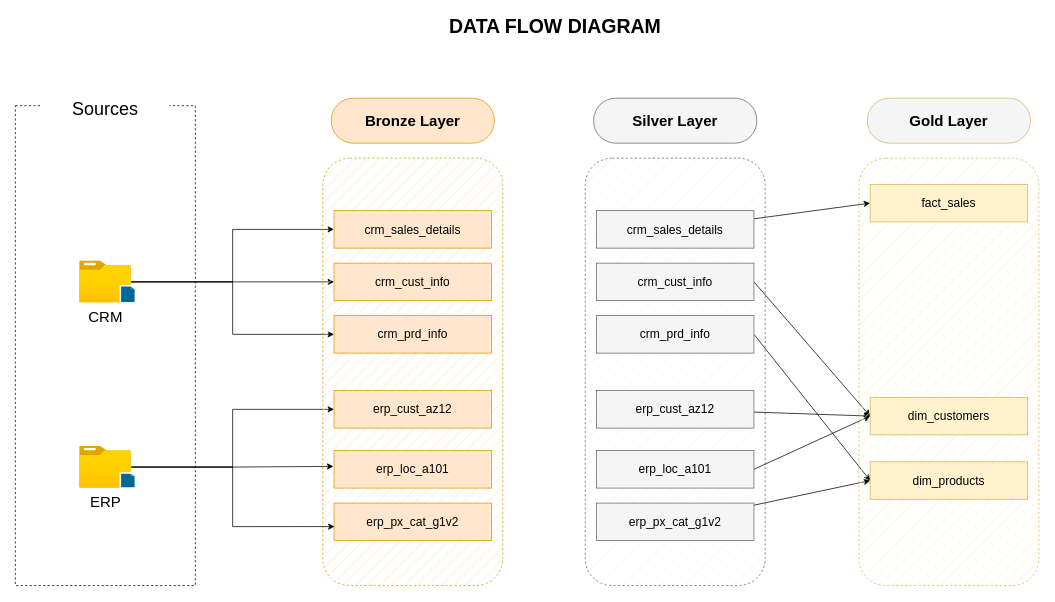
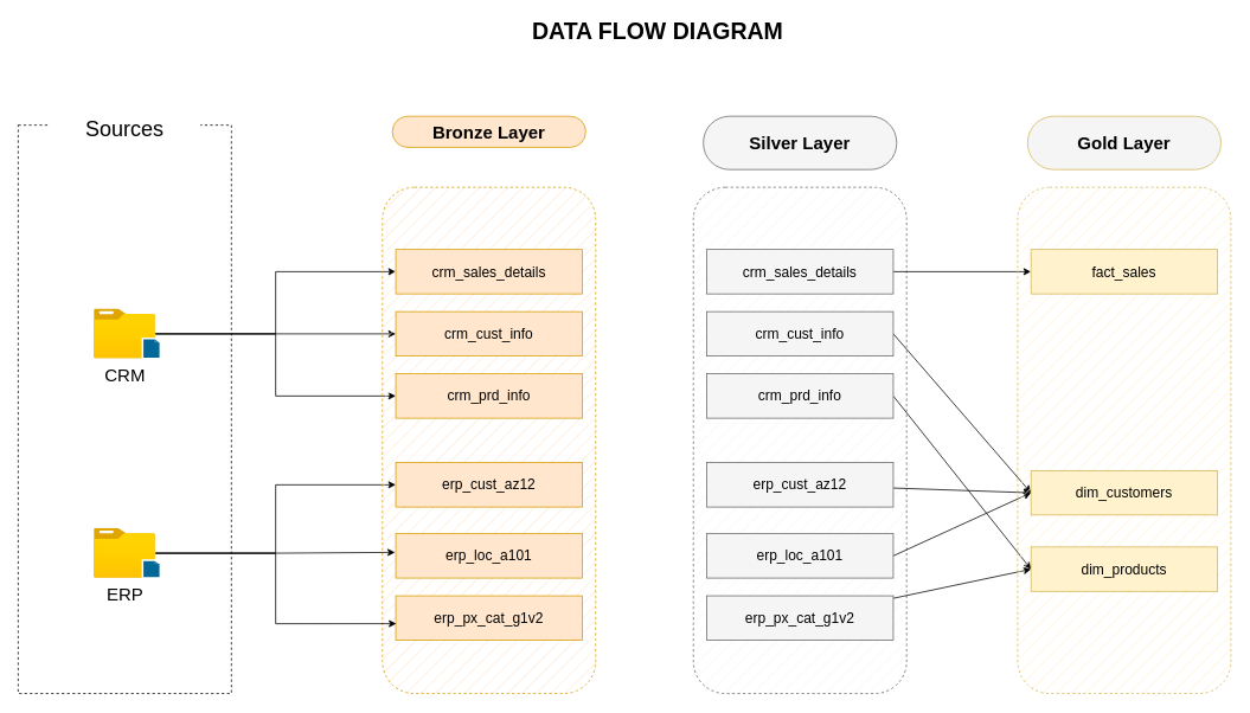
- <mxCell id="12" value="&lt;font style=&quot;font-size: 20px; color: rgb(0, 0, 0);&quot;&gt;&lt;b&gt;Bronze Layer&lt;/b&gt;&lt;/font&gt;" style="rounded=1;whiteSpace=wrap;html=1;arcSize=49;fillColor=#ffe6cc;strokeColor=#d79b00;" vertex="1" parent="1"><mxGeometry x="441.25" y="130" width="217.5" height="60" as="geometry" /></mxCell>
+ <mxCell id="12" value="&lt;font style=&quot;font-size: 20px; color: rgb(0, 0, 0);&quot;&gt;&lt;b&gt;Bronze Layer&lt;/b&gt;&lt;/font&gt;" style="rounded=1;whiteSpace=wrap;html=1;arcSize=49;fillColor=#ffe6cc;strokeColor=#d79b00;" vertex="1" parent="1"><mxGeometry x="441.25" y="130" width="217.5" height="35" as="geometry" /></mxCell>
- <mxCell id="39" value="&lt;font style=&quot;font-size: 16px;&quot; color=&quot;#000000&quot;&gt;fact_sales&lt;/font&gt;" style="rounded=0;whiteSpace=wrap;html=1;arcSize=49;fillColor=#fff2cc;strokeColor=#d6b656;glass=0;" vertex="1" parent="1"><mxGeometry x="1160" y="245" width="210" height="50" as="geometry" /></mxCell>
+ <mxCell id="39" value="&lt;font style=&quot;font-size: 16px;&quot; color=&quot;#000000&quot;&gt;fact_sales&lt;/font&gt;" style="rounded=0;whiteSpace=wrap;html=1;arcSize=49;fillColor=#fff2cc;strokeColor=#d6b656;glass=0;" vertex="1" parent="1"><mxGeometry x="1160" y="280" width="210" height="50" as="geometry" /></mxCell>
